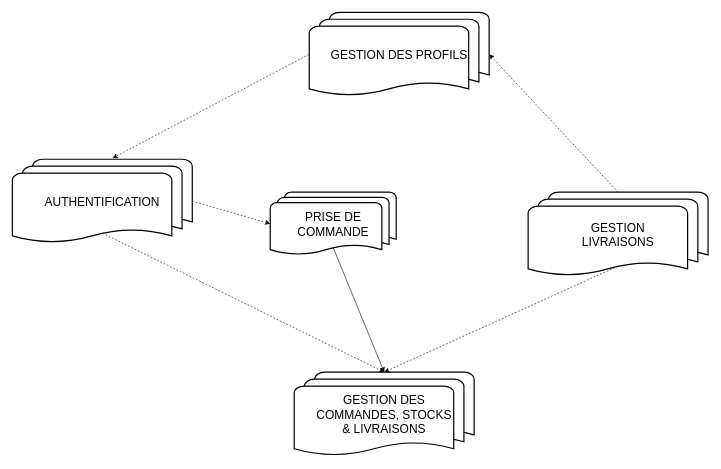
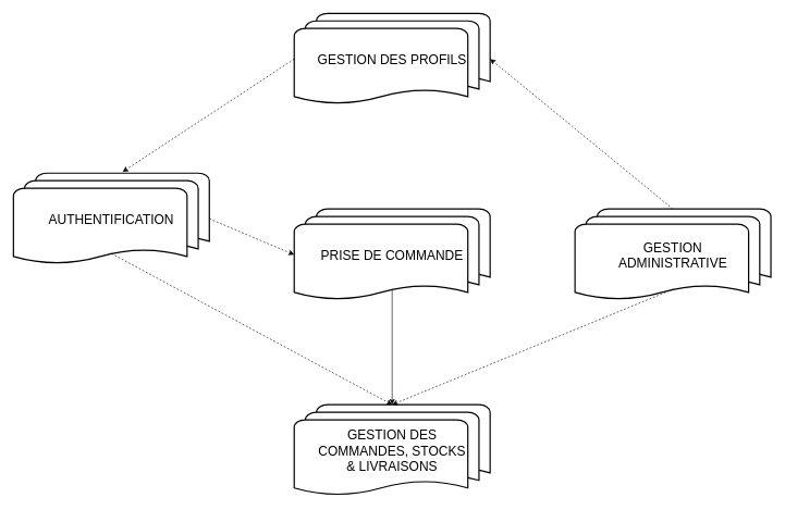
- <mxCell id="2" value="&lt;font style=&quot;font-size: 20px&quot;&gt;GESTION DES PROFILS&lt;/font&gt;" style="strokeWidth=2;html=1;shape=mxgraph.flowchart.multi-document;whiteSpace=wrap;" vertex="1" parent="1"><mxGeometry x="515" y="20" width="300" height="140" as="geometry" /></mxCell>
+ <mxCell id="2" value="&lt;font style=&quot;font-size: 20px&quot;&gt;GESTION DES PROFILS&lt;/font&gt;" style="strokeWidth=2;html=1;shape=mxgraph.flowchart.multi-document;whiteSpace=wrap;" vertex="1" parent="1"><mxGeometry x="450" y="20" width="300" height="140" as="geometry" /></mxCell>
- <mxCell id="6" value="&lt;span style=&quot;font-size: 20px&quot;&gt;PRISE DE COMMANDE&lt;/span&gt;" style="strokeWidth=2;html=1;shape=mxgraph.flowchart.multi-document;whiteSpace=wrap;" vertex="1" parent="1"><mxGeometry x="450" y="320" width="210" height="105" as="geometry" /></mxCell>
+ <mxCell id="6" value="&lt;span style=&quot;font-size: 20px&quot;&gt;PRISE DE COMMANDE&lt;/span&gt;" style="strokeWidth=2;html=1;shape=mxgraph.flowchart.multi-document;whiteSpace=wrap;" vertex="1" parent="1"><mxGeometry x="450" y="320" width="300" height="140" as="geometry" /></mxCell>
- <mxCell id="3" value="&lt;font style=&quot;font-size: 20px&quot;&gt;GESTION &lt;br&gt;LIVRAISONS&lt;/font&gt;" style="strokeWidth=2;html=1;shape=mxgraph.flowchart.multi-document;whiteSpace=wrap;" vertex="1" parent="1"><mxGeometry x="880" y="320" width="300" height="140" as="geometry" /></mxCell>
+ <mxCell id="3" value="&lt;font style=&quot;font-size: 20px&quot;&gt;GESTION &lt;br&gt;ADMINISTRATIVE&lt;/font&gt;" style="strokeWidth=2;html=1;shape=mxgraph.flowchart.multi-document;whiteSpace=wrap;" vertex="1" parent="1"><mxGeometry x="880" y="320" width="300" height="140" as="geometry" /></mxCell>
- <mxCell id="4" value="&lt;span style=&quot;font-size: 20px&quot;&gt;GESTION DES&lt;br&gt;&lt;/span&gt;&lt;font style=&quot;font-size: 20px&quot;&gt;COMMANDES, STOCKS&lt;br&gt;&amp;amp; LIVRAISONS&lt;/font&gt;" style="strokeWidth=2;html=1;shape=mxgraph.flowchart.multi-document;whiteSpace=wrap;" vertex="1" parent="1"><mxGeometry x="490" y="620" width="300" height="140" as="geometry" /></mxCell>
+ <mxCell id="4" value="&lt;span style=&quot;font-size: 20px&quot;&gt;GESTION DES&lt;br&gt;&lt;/span&gt;&lt;font style=&quot;font-size: 20px&quot;&gt;COMMANDES, STOCKS&lt;br&gt;&amp;amp; LIVRAISONS&lt;/font&gt;" style="strokeWidth=2;html=1;shape=mxgraph.flowchart.multi-document;whiteSpace=wrap;" vertex="1" parent="1"><mxGeometry x="450" y="620" width="300" height="140" as="geometry" /></mxCell>
